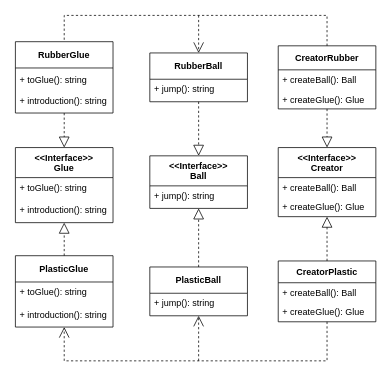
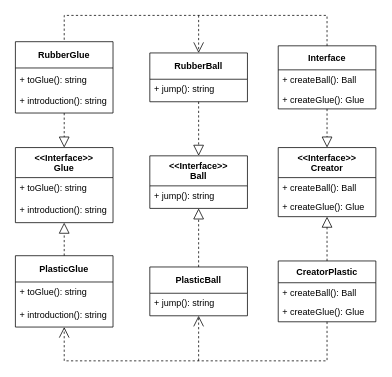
- <mxCell id="8" value="CreatorRubber" style="swimlane;fontStyle=1;childLayout=stackLayout;horizontal=1;startSize=32;fillColor=none;horizontalStack=0;resizeParent=1;resizeParentMax=0;resizeLast=0;collapsible=1;marginBottom=0;" parent="1" vertex="1"><mxGeometry x="370" y="60.5" width="130" height="84" as="geometry" /></mxCell>
+ <mxCell id="8" value="Interface" style="swimlane;fontStyle=1;childLayout=stackLayout;horizontal=1;startSize=32;fillColor=none;horizontalStack=0;resizeParent=1;resizeParentMax=0;resizeLast=0;collapsible=1;marginBottom=0;" parent="1" vertex="1"><mxGeometry x="370" y="60.5" width="130" height="84" as="geometry" /></mxCell>
